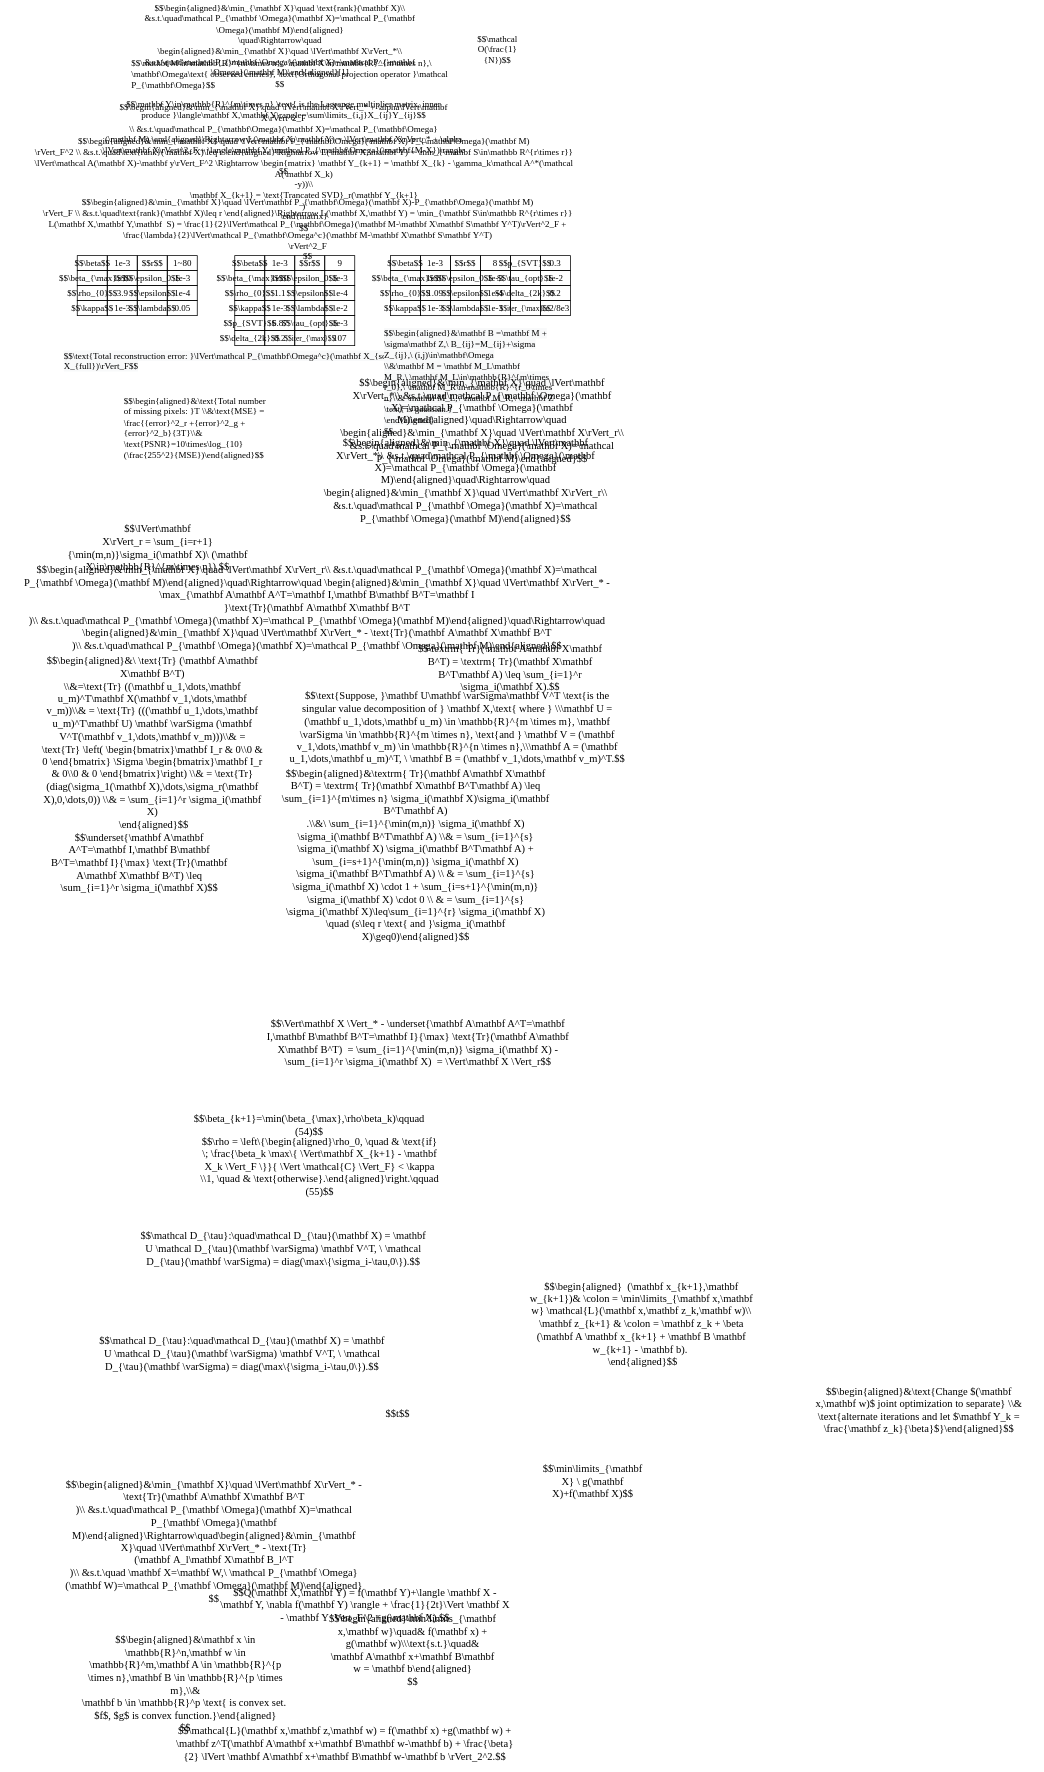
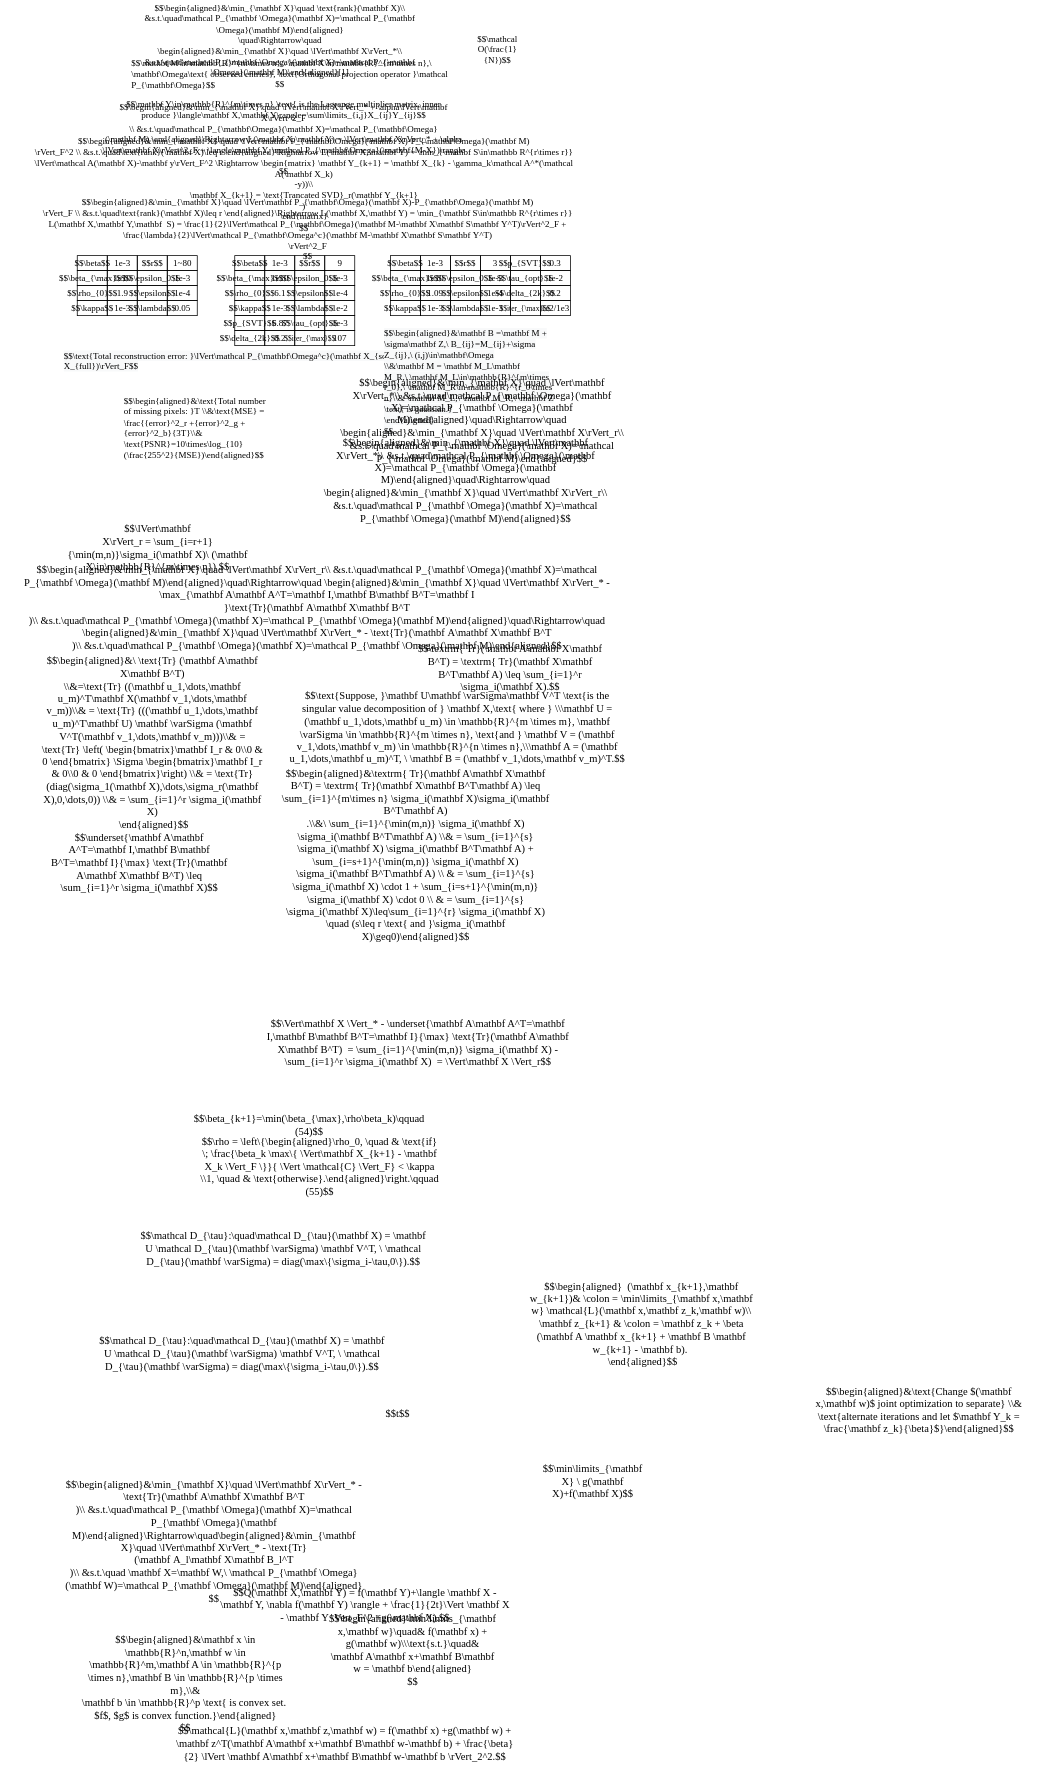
- <mxCell id="58" value="8" style="rounded=0;whiteSpace=wrap;html=1;fillColor=none;fontFamily=Times New Roman;" vertex="1" parent="1"><mxGeometry x="640" y="340" width="40" height="20" as="geometry" /></mxCell>
+ <mxCell id="58" value="3" style="rounded=0;whiteSpace=wrap;html=1;fillColor=none;fontFamily=Times New Roman;" vertex="1" parent="1"><mxGeometry x="640" y="340" width="40" height="20" as="geometry" /></mxCell>
- <mxCell id="15" value="3.9" style="rounded=0;whiteSpace=wrap;html=1;fillColor=none;fontFamily=Times New Roman;" vertex="1" parent="1"><mxGeometry x="142.5" y="380" width="40" height="20" as="geometry" /></mxCell>
+ <mxCell id="15" value="1.9" style="rounded=0;whiteSpace=wrap;html=1;fillColor=none;fontFamily=Times New Roman;" vertex="1" parent="1"><mxGeometry x="142.5" y="380" width="40" height="20" as="geometry" /></mxCell>
- <mxCell id="31" value="1.1" style="rounded=0;whiteSpace=wrap;html=1;fillColor=none;fontFamily=Times New Roman;" vertex="1" parent="1"><mxGeometry x="352.5" y="380" width="40" height="20" as="geometry" /></mxCell>
+ <mxCell id="31" value="6.1" style="rounded=0;whiteSpace=wrap;html=1;fillColor=none;fontFamily=Times New Roman;" vertex="1" parent="1"><mxGeometry x="352.5" y="380" width="40" height="20" as="geometry" /></mxCell>
- <mxCell id="72" value="1e2/8e3" style="rounded=0;whiteSpace=wrap;html=1;fillColor=none;fontFamily=Times New Roman;" vertex="1" parent="1"><mxGeometry x="720" y="400" width="40" height="20" as="geometry" /></mxCell>
+ <mxCell id="72" value="1e2/1e3" style="rounded=0;whiteSpace=wrap;html=1;fillColor=none;fontFamily=Times New Roman;" vertex="1" parent="1"><mxGeometry x="720" y="400" width="40" height="20" as="geometry" /></mxCell>
